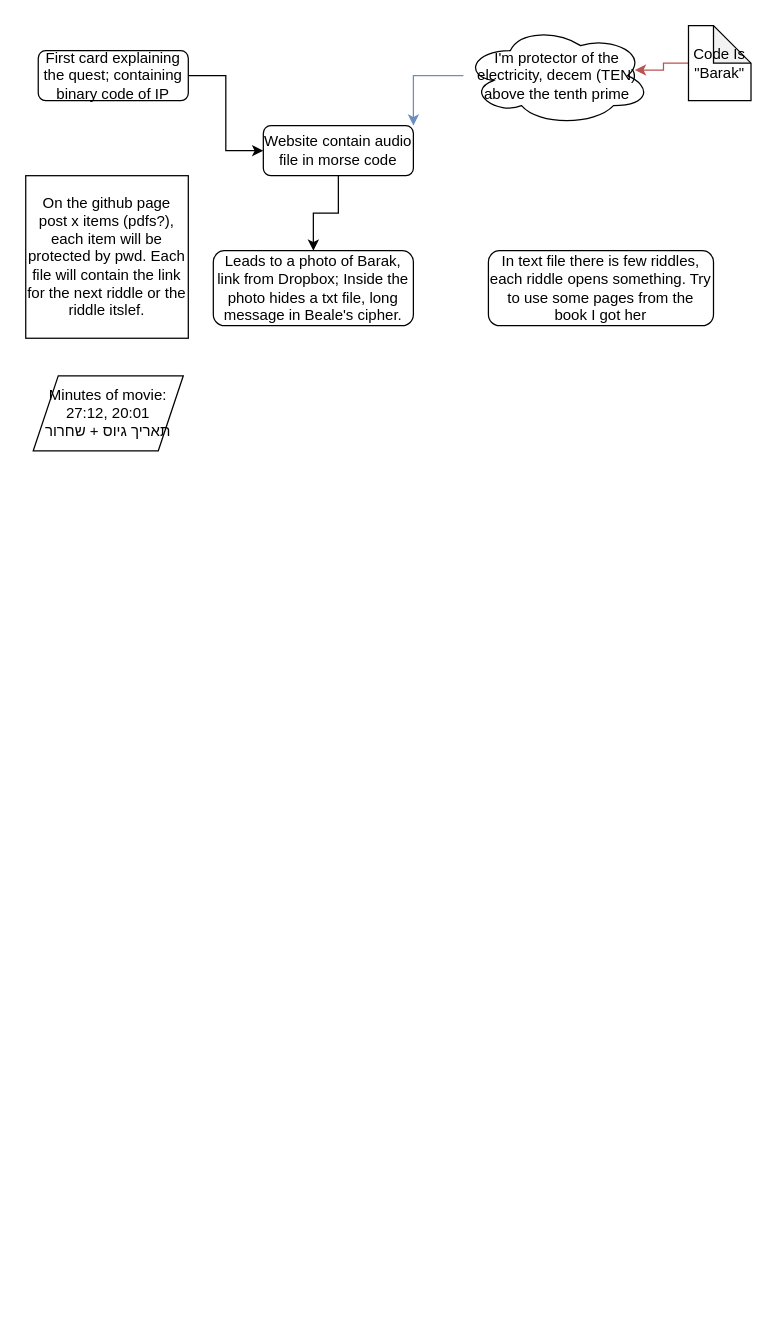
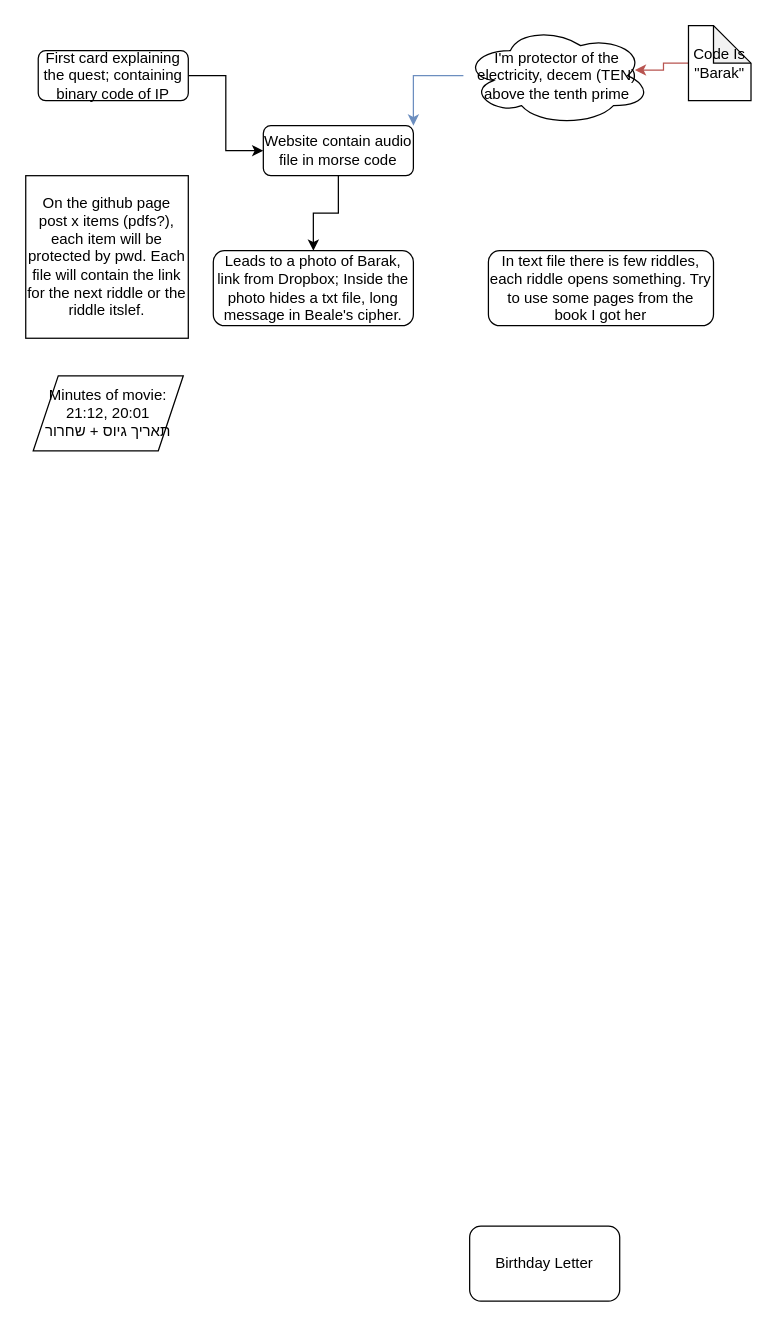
- <mxCell id="14" value="Minutes of movie:&lt;br&gt;27:12, 20:01&lt;br&gt;תאריך גיוס + שחרור" style="shape=parallelogram;perimeter=parallelogramPerimeter;whiteSpace=wrap;html=1;fixedSize=1;" vertex="1" parent="1"><mxGeometry x="26" y="300" width="120" height="60" as="geometry" /></mxCell>
+ <mxCell id="14" value="Minutes of movie:&lt;br&gt;21:12, 20:01&lt;br&gt;תאריך גיוס + שחרור" style="shape=parallelogram;perimeter=parallelogramPerimeter;whiteSpace=wrap;html=1;fixedSize=1;" vertex="1" parent="1"><mxGeometry x="26" y="300" width="120" height="60" as="geometry" /></mxCell>
+ <mxCell id="2" value="Birthday Letter" style="rounded=1;whiteSpace=wrap;html=1;" parent="1" vertex="1"><mxGeometry x="375" y="980" width="120" height="60" as="geometry" /></mxCell>
